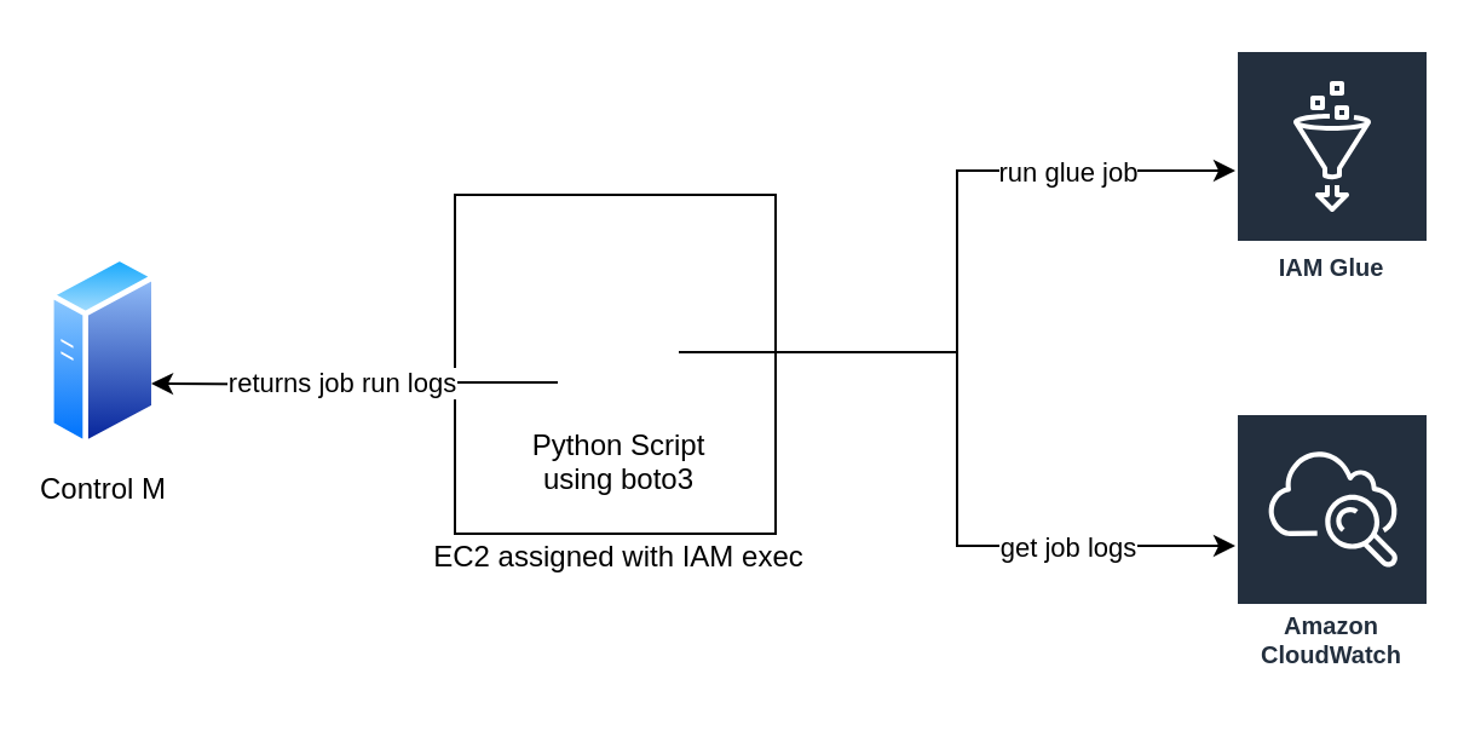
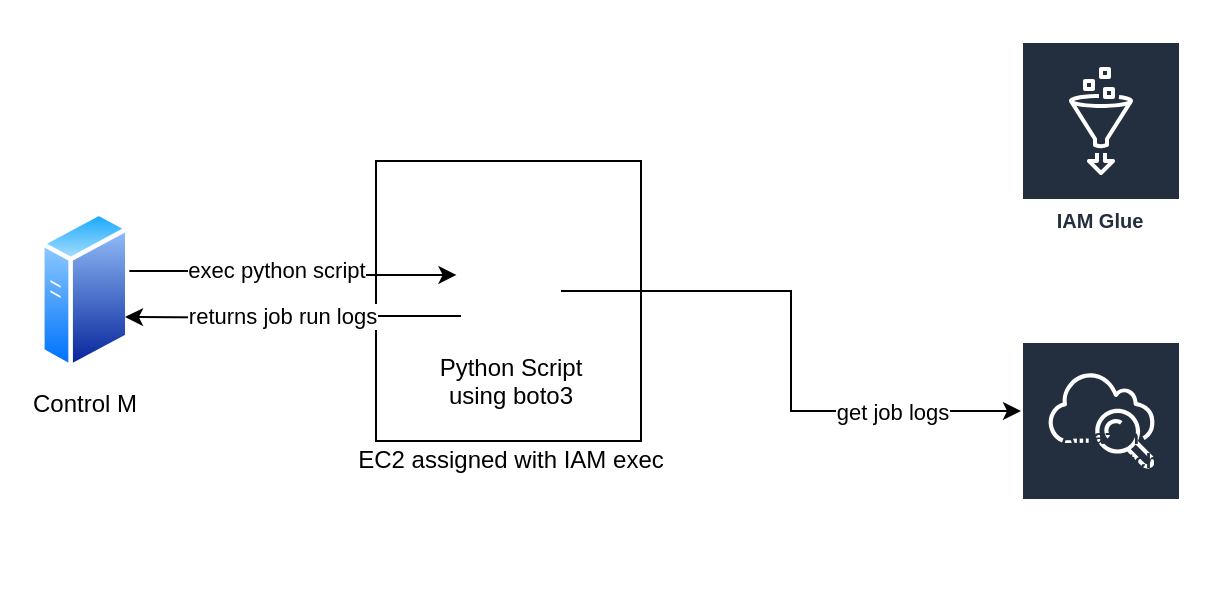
- <mxCell id="6" style="edgeStyle=orthogonalEdgeStyle;rounded=0;orthogonalLoop=1;jettySize=auto;html=1;" parent="1" source="12" target="14" edge="1"><mxGeometry relative="1" as="geometry" /></mxCell>
- <mxCell id="7" value="run glue job" style="edgeLabel;html=1;align=center;verticalAlign=middle;resizable=0;points=[];" parent="6" vertex="1" connectable="0"><mxGeometry x="0.415" y="1" relative="1" as="geometry"><mxPoint x="19" y="1" as="offset" /></mxGeometry></mxCell>
+ <mxCell id="3" style="edgeStyle=orthogonalEdgeStyle;rounded=0;orthogonalLoop=1;jettySize=auto;html=1;exitX=0.982;exitY=0.375;exitDx=0;exitDy=0;exitPerimeter=0;entryX=-0.045;entryY=0.339;entryDx=0;entryDy=0;entryPerimeter=0;" parent="1" source="5" target="12" edge="1"><mxGeometry relative="1" as="geometry" /></mxCell>
+ <mxCell id="4" value="exec python script" style="edgeLabel;html=1;align=center;verticalAlign=middle;resizable=0;points=[];" parent="3" vertex="1" connectable="0"><mxGeometry x="-0.105" y="1" relative="1" as="geometry"><mxPoint as="offset" /></mxGeometry></mxCell>
- <mxCell id="15" value="Amazon CloudWatch" style="outlineConnect=0;fontColor=#232F3E;gradientColor=none;strokeColor=#ffffff;fillColor=#232F3E;dashed=0;verticalLabelPosition=middle;verticalAlign=bottom;align=center;html=1;whiteSpace=wrap;fontSize=10;fontStyle=1;spacing=3;shape=mxgraph.aws4.productIcon;prIcon=mxgraph.aws4.cloudwatch;" parent="1" vertex="1"><mxGeometry x="510" y="170" width="80" height="110" as="geometry" /></mxCell>
+ <mxCell id="15" value="Amazon CloudWatch" style="outlineConnect=0;fontColor=#232F3E;gradientColor=none;strokeColor=#ffffff;fillColor=#232F3E;dashed=0;verticalLabelPosition=middle;verticalAlign=bottom;align=center;html=1;whiteSpace=wrap;fontSize=10;fontStyle=1;spacing=3;shape=mxgraph.aws4.productIcon;prIcon=mxgraph.aws4.cloudwatch;" parent="1" vertex="1"><mxGeometry x="510" y="170" width="80" height="70" as="geometry" /></mxCell>
